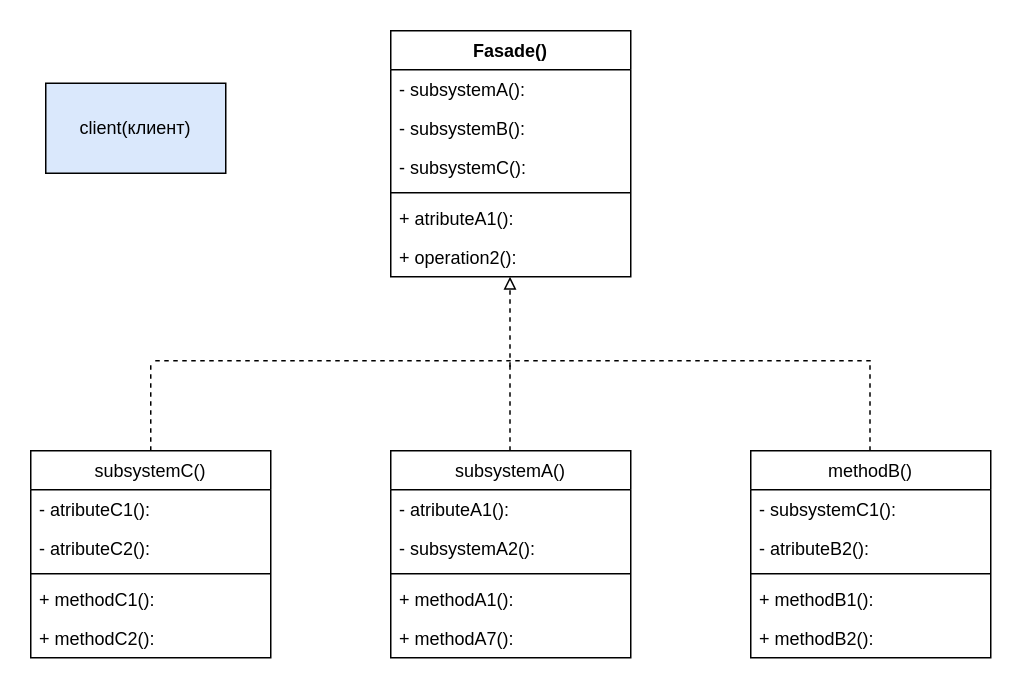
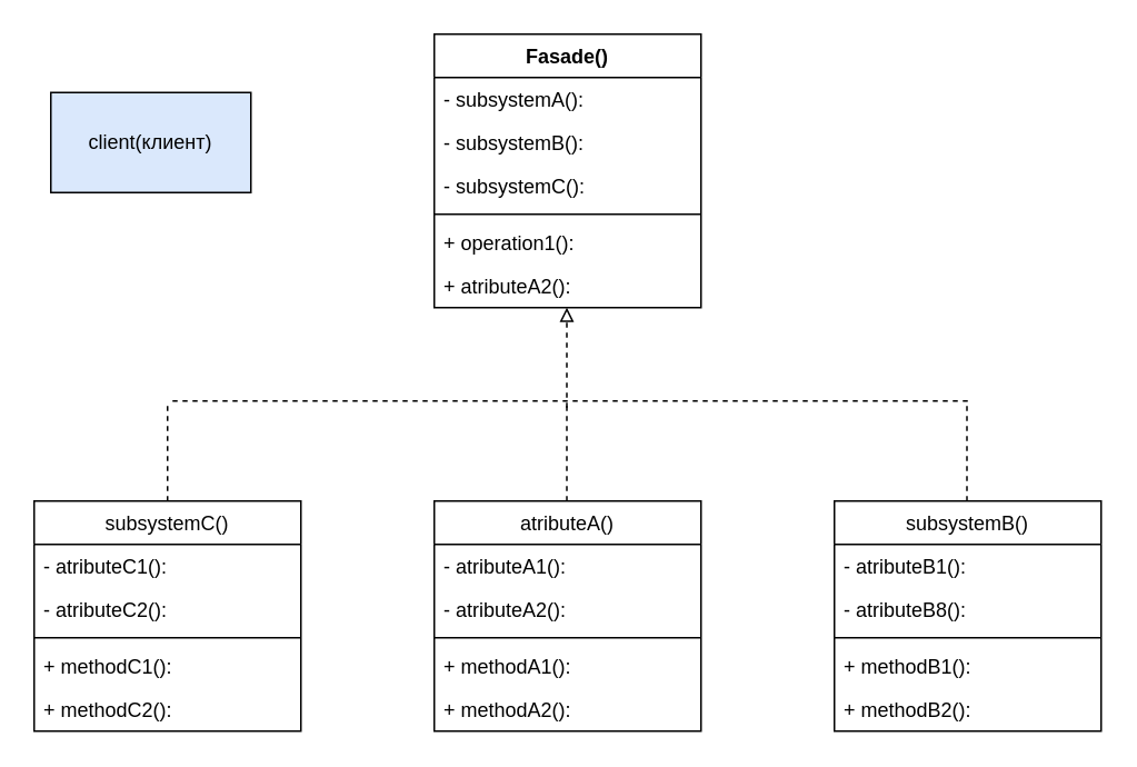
- <mxCell id="8" value="+ atributeA1():" style="text;strokeColor=none;fillColor=none;align=left;verticalAlign=top;spacingLeft=4;spacingRight=4;overflow=hidden;rotatable=0;points=[[0,0.5],[1,0.5]];portConstraint=eastwest;whiteSpace=wrap;html=1;" vertex="1" parent="3"><mxGeometry y="112" width="160" height="26" as="geometry" /></mxCell>
+ <mxCell id="8" value="+ operation1():" style="text;strokeColor=none;fillColor=none;align=left;verticalAlign=top;spacingLeft=4;spacingRight=4;overflow=hidden;rotatable=0;points=[[0,0.5],[1,0.5]];portConstraint=eastwest;whiteSpace=wrap;html=1;" vertex="1" parent="3"><mxGeometry y="112" width="160" height="26" as="geometry" /></mxCell>
- <mxCell id="9" value="+ operation2():" style="text;strokeColor=none;fillColor=none;align=left;verticalAlign=top;spacingLeft=4;spacingRight=4;overflow=hidden;rotatable=0;points=[[0,0.5],[1,0.5]];portConstraint=eastwest;whiteSpace=wrap;html=1;" vertex="1" parent="3"><mxGeometry y="138" width="160" height="26" as="geometry" /></mxCell>
+ <mxCell id="9" value="+ atributeA2():" style="text;strokeColor=none;fillColor=none;align=left;verticalAlign=top;spacingLeft=4;spacingRight=4;overflow=hidden;rotatable=0;points=[[0,0.5],[1,0.5]];portConstraint=eastwest;whiteSpace=wrap;html=1;" vertex="1" parent="3"><mxGeometry y="138" width="160" height="26" as="geometry" /></mxCell>
- <mxCell id="10" value="&lt;span style=&quot;font-weight: 400; text-align: left;&quot;&gt;subsystemA()&lt;/span&gt;" style="swimlane;fontStyle=1;align=center;verticalAlign=top;childLayout=stackLayout;horizontal=1;startSize=26;horizontalStack=0;resizeParent=1;resizeParentMax=0;resizeLast=0;collapsible=1;marginBottom=0;whiteSpace=wrap;html=1;" vertex="1" parent="1"><mxGeometry x="260" y="300" width="160" height="138" as="geometry" /></mxCell>
+ <mxCell id="10" value="&lt;span style=&quot;font-weight: 400; text-align: left;&quot;&gt;atributeA()&lt;/span&gt;" style="swimlane;fontStyle=1;align=center;verticalAlign=top;childLayout=stackLayout;horizontal=1;startSize=26;horizontalStack=0;resizeParent=1;resizeParentMax=0;resizeLast=0;collapsible=1;marginBottom=0;whiteSpace=wrap;html=1;" vertex="1" parent="1"><mxGeometry x="260" y="300" width="160" height="138" as="geometry" /></mxCell>
- <mxCell id="16" value="&lt;span style=&quot;font-weight: 400; text-align: left;&quot;&gt;methodB()&lt;/span&gt;" style="swimlane;fontStyle=1;align=center;verticalAlign=top;childLayout=stackLayout;horizontal=1;startSize=26;horizontalStack=0;resizeParent=1;resizeParentMax=0;resizeLast=0;collapsible=1;marginBottom=0;whiteSpace=wrap;html=1;" vertex="1" parent="1"><mxGeometry x="500" y="300" width="160" height="138" as="geometry" /></mxCell>
+ <mxCell id="16" value="&lt;span style=&quot;font-weight: 400; text-align: left;&quot;&gt;subsystemB()&lt;/span&gt;" style="swimlane;fontStyle=1;align=center;verticalAlign=top;childLayout=stackLayout;horizontal=1;startSize=26;horizontalStack=0;resizeParent=1;resizeParentMax=0;resizeLast=0;collapsible=1;marginBottom=0;whiteSpace=wrap;html=1;" vertex="1" parent="1"><mxGeometry x="500" y="300" width="160" height="138" as="geometry" /></mxCell>
- <mxCell id="17" value="- subsystemC1():" style="text;strokeColor=none;fillColor=none;align=left;verticalAlign=top;spacingLeft=4;spacingRight=4;overflow=hidden;rotatable=0;points=[[0,0.5],[1,0.5]];portConstraint=eastwest;whiteSpace=wrap;html=1;" vertex="1" parent="16"><mxGeometry y="26" width="160" height="26" as="geometry" /></mxCell>
+ <mxCell id="17" value="- atributeB1():" style="text;strokeColor=none;fillColor=none;align=left;verticalAlign=top;spacingLeft=4;spacingRight=4;overflow=hidden;rotatable=0;points=[[0,0.5],[1,0.5]];portConstraint=eastwest;whiteSpace=wrap;html=1;" vertex="1" parent="16"><mxGeometry y="26" width="160" height="26" as="geometry" /></mxCell>
- <mxCell id="12" value="- subsystemA2():" style="text;strokeColor=none;fillColor=none;align=left;verticalAlign=top;spacingLeft=4;spacingRight=4;overflow=hidden;rotatable=0;points=[[0,0.5],[1,0.5]];portConstraint=eastwest;whiteSpace=wrap;html=1;" vertex="1" parent="10"><mxGeometry y="52" width="160" height="26" as="geometry" /></mxCell>
+ <mxCell id="12" value="- atributeA2():" style="text;strokeColor=none;fillColor=none;align=left;verticalAlign=top;spacingLeft=4;spacingRight=4;overflow=hidden;rotatable=0;points=[[0,0.5],[1,0.5]];portConstraint=eastwest;whiteSpace=wrap;html=1;" vertex="1" parent="10"><mxGeometry y="52" width="160" height="26" as="geometry" /></mxCell>
- <mxCell id="18" value="- atributeB2():" style="text;strokeColor=none;fillColor=none;align=left;verticalAlign=top;spacingLeft=4;spacingRight=4;overflow=hidden;rotatable=0;points=[[0,0.5],[1,0.5]];portConstraint=eastwest;whiteSpace=wrap;html=1;" vertex="1" parent="16"><mxGeometry y="52" width="160" height="26" as="geometry" /></mxCell>
+ <mxCell id="18" value="- atributeB8():" style="text;strokeColor=none;fillColor=none;align=left;verticalAlign=top;spacingLeft=4;spacingRight=4;overflow=hidden;rotatable=0;points=[[0,0.5],[1,0.5]];portConstraint=eastwest;whiteSpace=wrap;html=1;" vertex="1" parent="16"><mxGeometry y="52" width="160" height="26" as="geometry" /></mxCell>
- <mxCell id="15" value="+ methodA7():" style="text;strokeColor=none;fillColor=none;align=left;verticalAlign=top;spacingLeft=4;spacingRight=4;overflow=hidden;rotatable=0;points=[[0,0.5],[1,0.5]];portConstraint=eastwest;whiteSpace=wrap;html=1;" vertex="1" parent="10"><mxGeometry y="112" width="160" height="26" as="geometry" /></mxCell>
+ <mxCell id="15" value="+ methodA2():" style="text;strokeColor=none;fillColor=none;align=left;verticalAlign=top;spacingLeft=4;spacingRight=4;overflow=hidden;rotatable=0;points=[[0,0.5],[1,0.5]];portConstraint=eastwest;whiteSpace=wrap;html=1;" vertex="1" parent="10"><mxGeometry y="112" width="160" height="26" as="geometry" /></mxCell>
